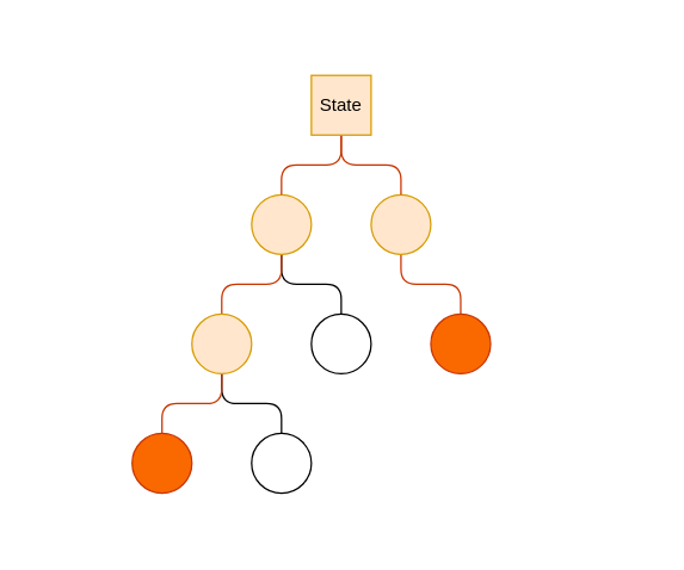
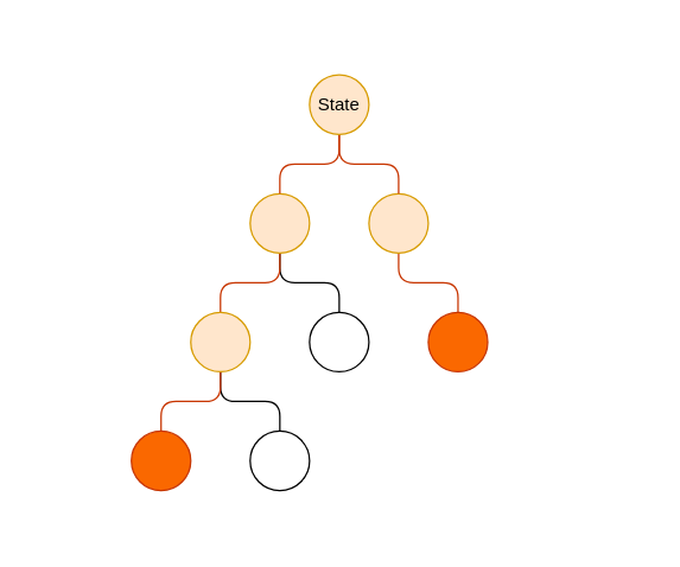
- <mxCell id="16" value="State" style="whiteSpace=wrap;html=1;aspect=fixed;fillColor=#ffe6cc;strokeColor=#d79b00;rounded=0;" vertex="1" parent="1"><mxGeometry x="208" y="50" width="40" height="40" as="geometry" /></mxCell>
+ <mxCell id="16" value="State" style="ellipse;whiteSpace=wrap;html=1;aspect=fixed;fillColor=#ffe6cc;strokeColor=#d79b00;" vertex="1" parent="1"><mxGeometry x="208" y="50" width="40" height="40" as="geometry" /></mxCell>
